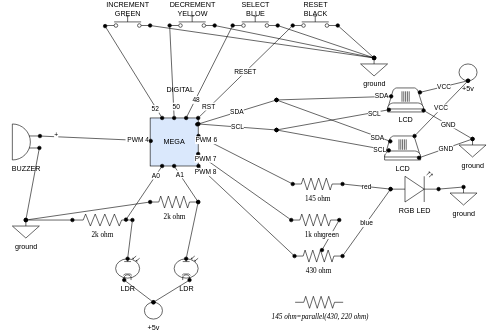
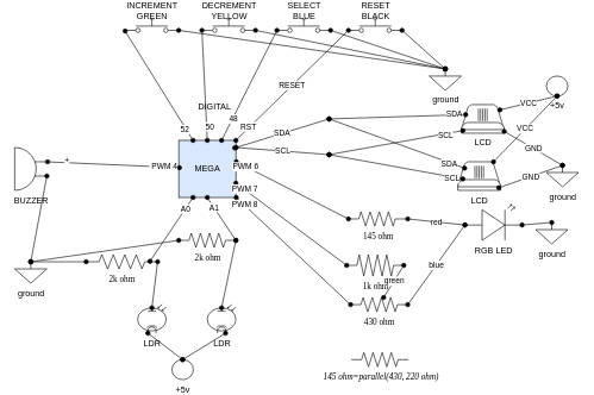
- <mxCell id="50" value="1k ohm" style="verticalLabelPosition=bottom;shadow=0;dashed=0;align=center;html=1;verticalAlign=top;strokeWidth=1;shape=mxgraph.electrical.resistors.resistor_2;rounded=1;comic=0;labelBackgroundColor=none;fontFamily=Verdana;fontSize=12;" parent="1" vertex="1"><mxGeometry x="484.5" y="350" width="80" height="20" as="geometry" /></mxCell>
+ <mxCell id="50" value="1k ohm" style="verticalLabelPosition=bottom;shadow=0;dashed=0;align=center;html=1;verticalAlign=top;strokeWidth=1;shape=mxgraph.electrical.resistors.resistor_2;rounded=1;comic=0;labelBackgroundColor=none;fontFamily=Verdana;fontSize=12;" parent="1" vertex="1"><mxGeometry x="484.5" y="350" width="80" height="30" as="geometry" /></mxCell>
